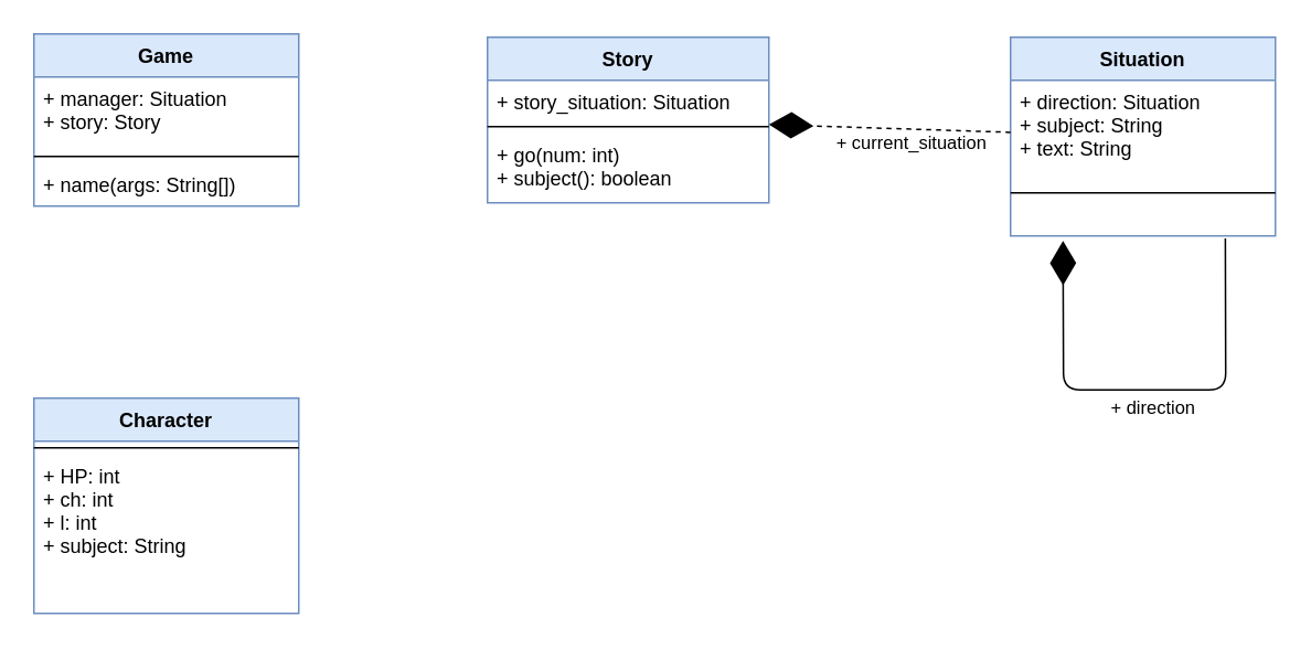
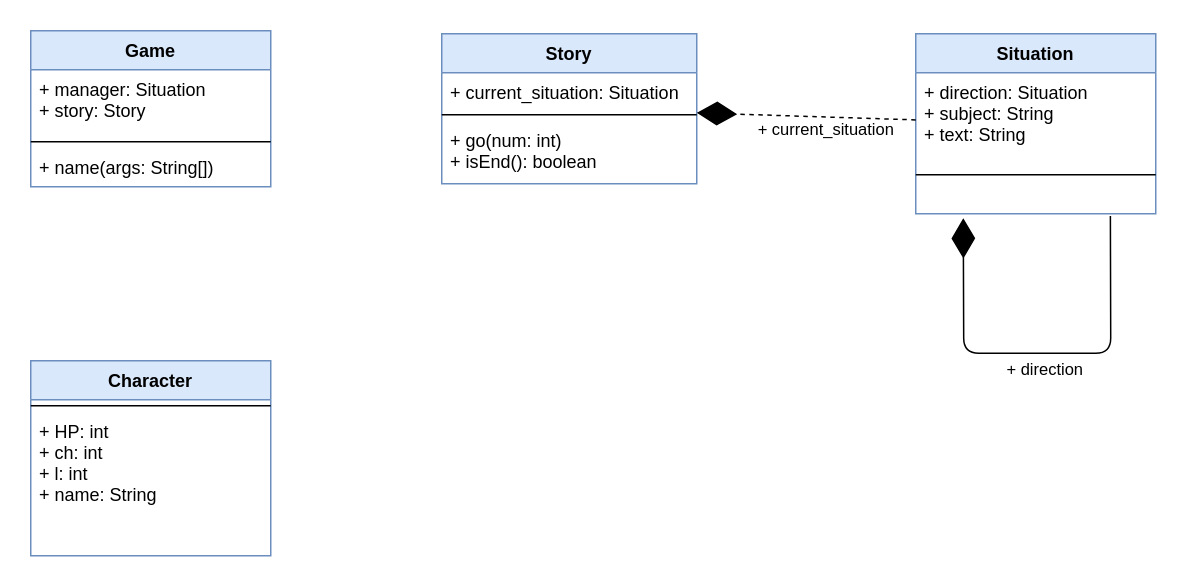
- <mxCell id="7" value="+ story_situation: Situation" style="text;strokeColor=none;fillColor=none;align=left;verticalAlign=top;spacingLeft=4;spacingRight=4;overflow=hidden;rotatable=0;points=[[0,0.5],[1,0.5]];portConstraint=eastwest;" vertex="1" parent="6"><mxGeometry y="26" width="170" height="24" as="geometry" /></mxCell>
+ <mxCell id="7" value="+ current_situation: Situation" style="text;strokeColor=none;fillColor=none;align=left;verticalAlign=top;spacingLeft=4;spacingRight=4;overflow=hidden;rotatable=0;points=[[0,0.5],[1,0.5]];portConstraint=eastwest;" vertex="1" parent="6"><mxGeometry y="26" width="170" height="24" as="geometry" /></mxCell>
- <mxCell id="9" value="+ go(num: int)&#10;+ subject(): boolean" style="text;strokeColor=none;fillColor=none;align=left;verticalAlign=top;spacingLeft=4;spacingRight=4;overflow=hidden;rotatable=0;points=[[0,0.5],[1,0.5]];portConstraint=eastwest;" vertex="1" parent="6"><mxGeometry y="58" width="170" height="42" as="geometry" /></mxCell>
+ <mxCell id="9" value="+ go(num: int)&#10;+ isEnd(): boolean" style="text;strokeColor=none;fillColor=none;align=left;verticalAlign=top;spacingLeft=4;spacingRight=4;overflow=hidden;rotatable=0;points=[[0,0.5],[1,0.5]];portConstraint=eastwest;" vertex="1" parent="6"><mxGeometry y="58" width="170" height="42" as="geometry" /></mxCell>
- <mxCell id="18" value="+ HP: int&#10;+ ch: int&#10;+ l: int&#10;+ subject: String" style="text;strokeColor=none;fillColor=none;align=left;verticalAlign=top;spacingLeft=4;spacingRight=4;overflow=hidden;rotatable=0;points=[[0,0.5],[1,0.5]];portConstraint=eastwest;" vertex="1" parent="16"><mxGeometry y="34" width="160" height="74" as="geometry" /></mxCell>
+ <mxCell id="18" value="+ HP: int&#10;+ ch: int&#10;+ l: int&#10;+ name: String" style="text;strokeColor=none;fillColor=none;align=left;verticalAlign=top;spacingLeft=4;spacingRight=4;overflow=hidden;rotatable=0;points=[[0,0.5],[1,0.5]];portConstraint=eastwest;" vertex="1" parent="16"><mxGeometry y="34" width="160" height="74" as="geometry" /></mxCell>
